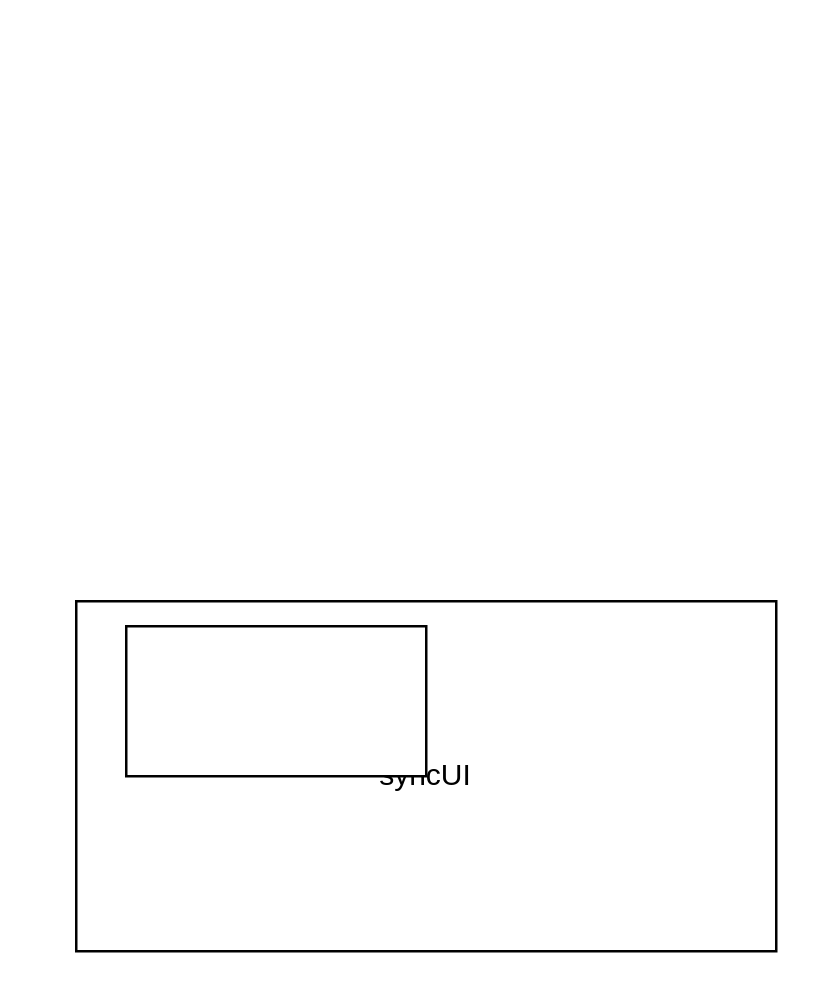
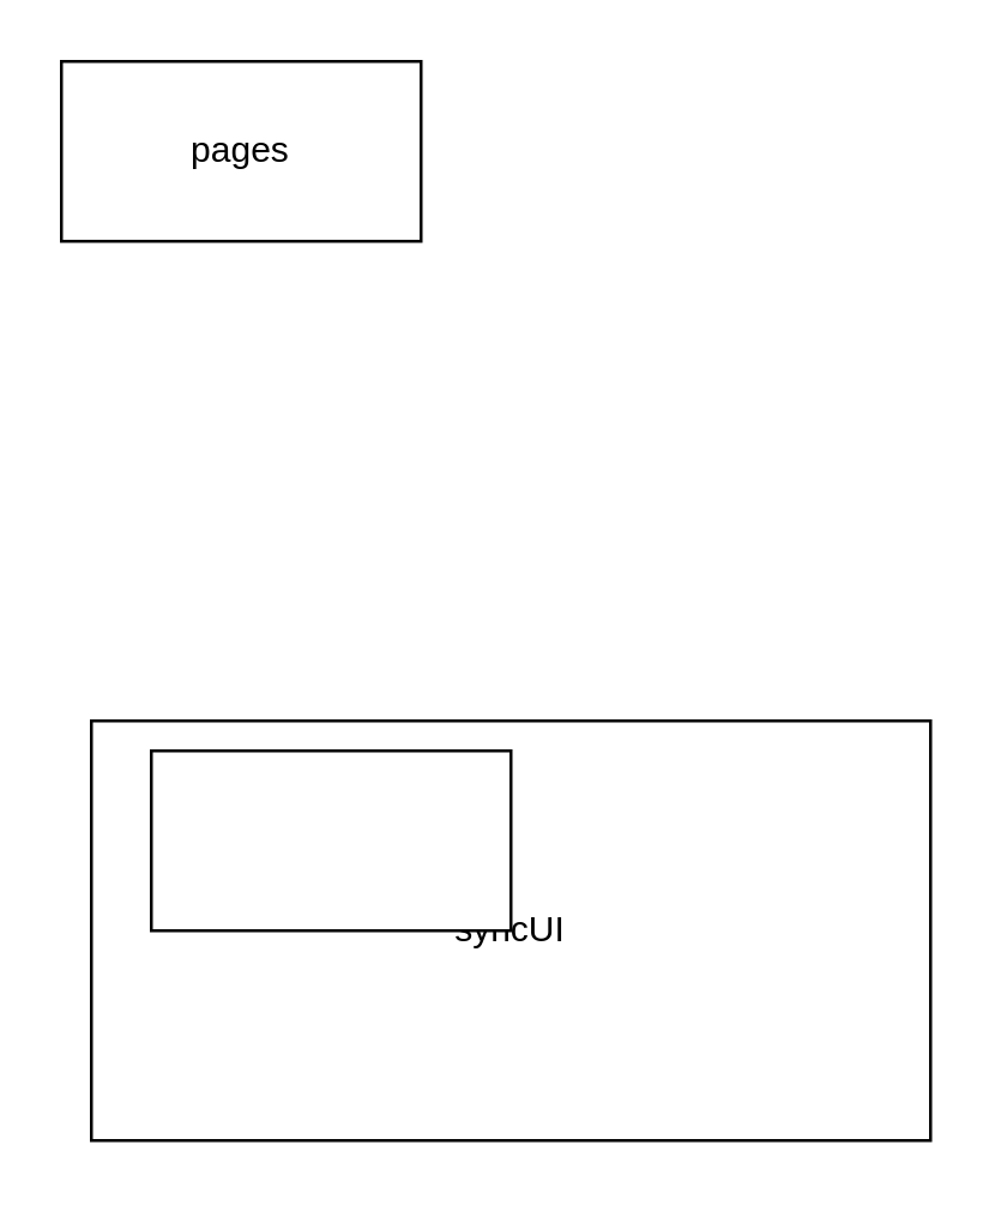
+ <mxCell id="2" value="pages" style="whiteSpace=wrap;html=1;" vertex="1" parent="1"><mxGeometry x="20" y="20" width="120" height="60" as="geometry" /></mxCell>
